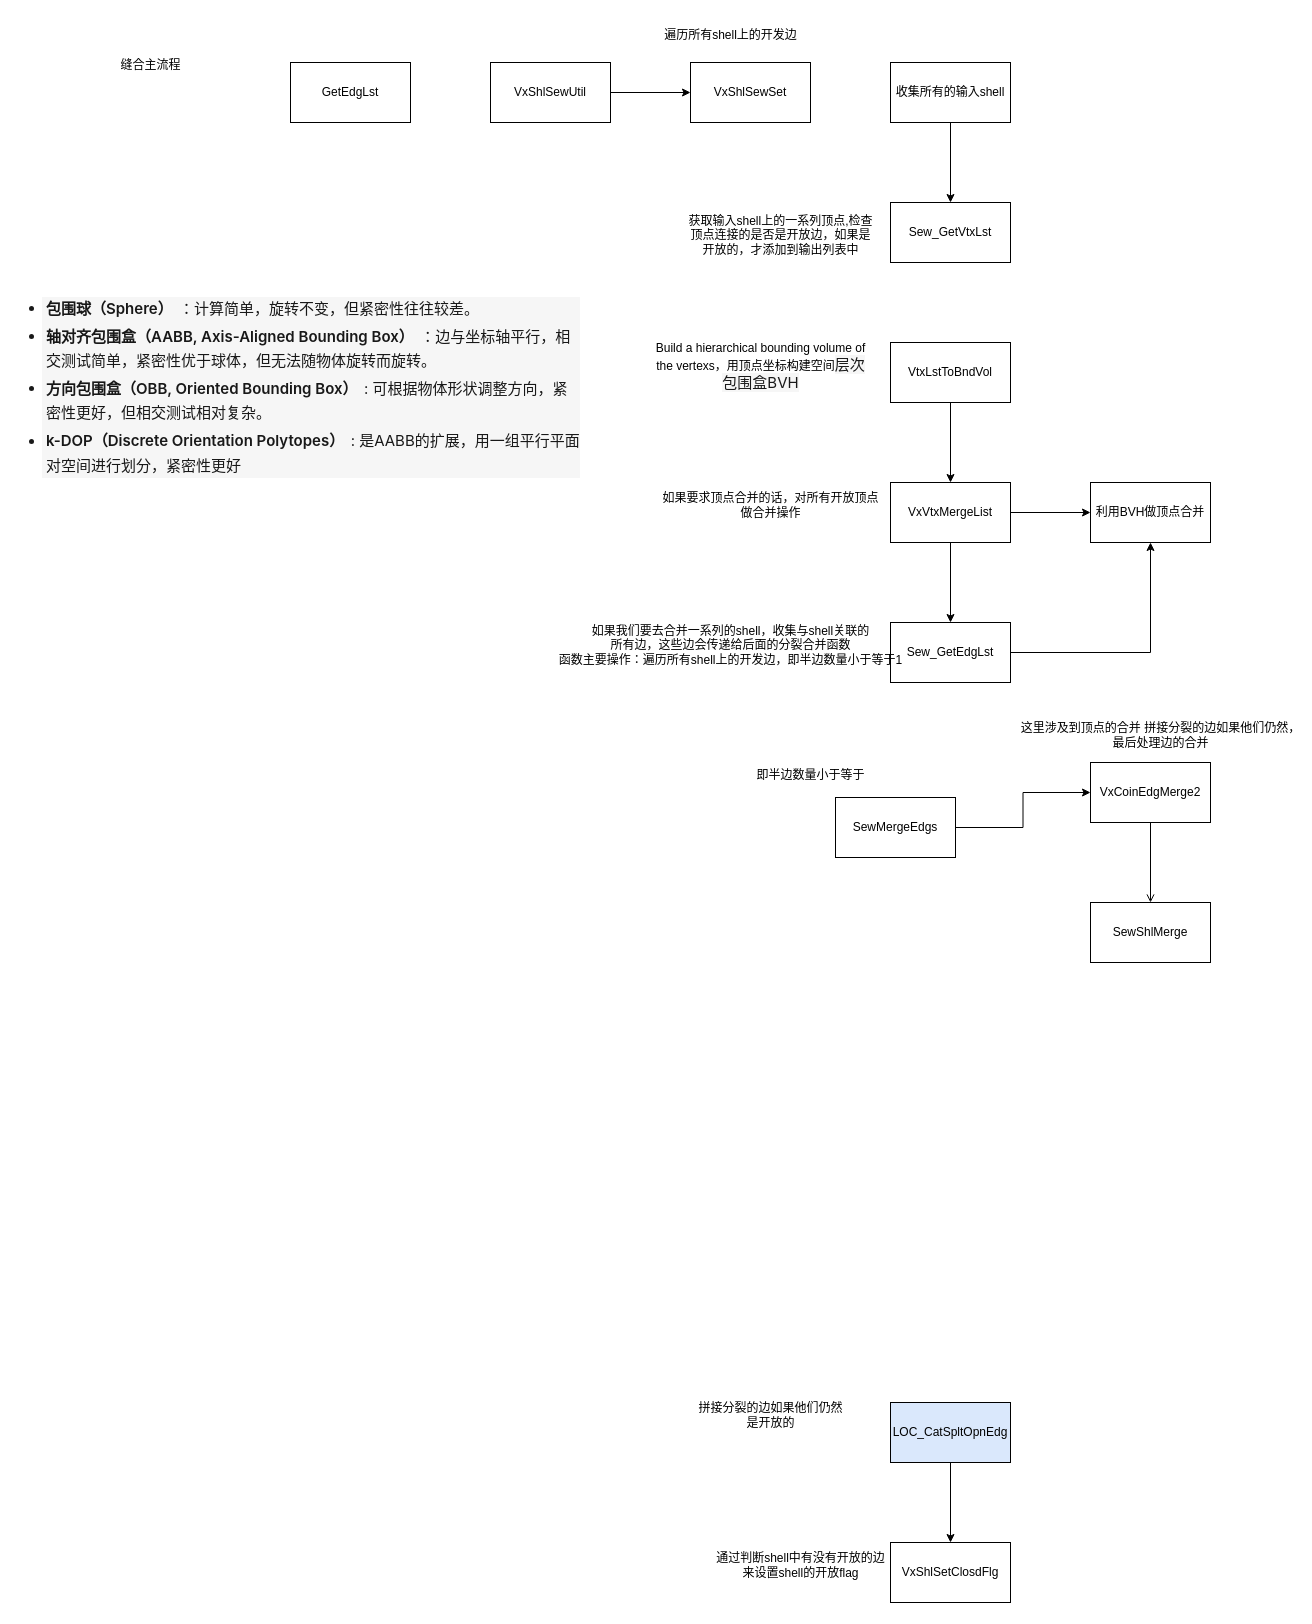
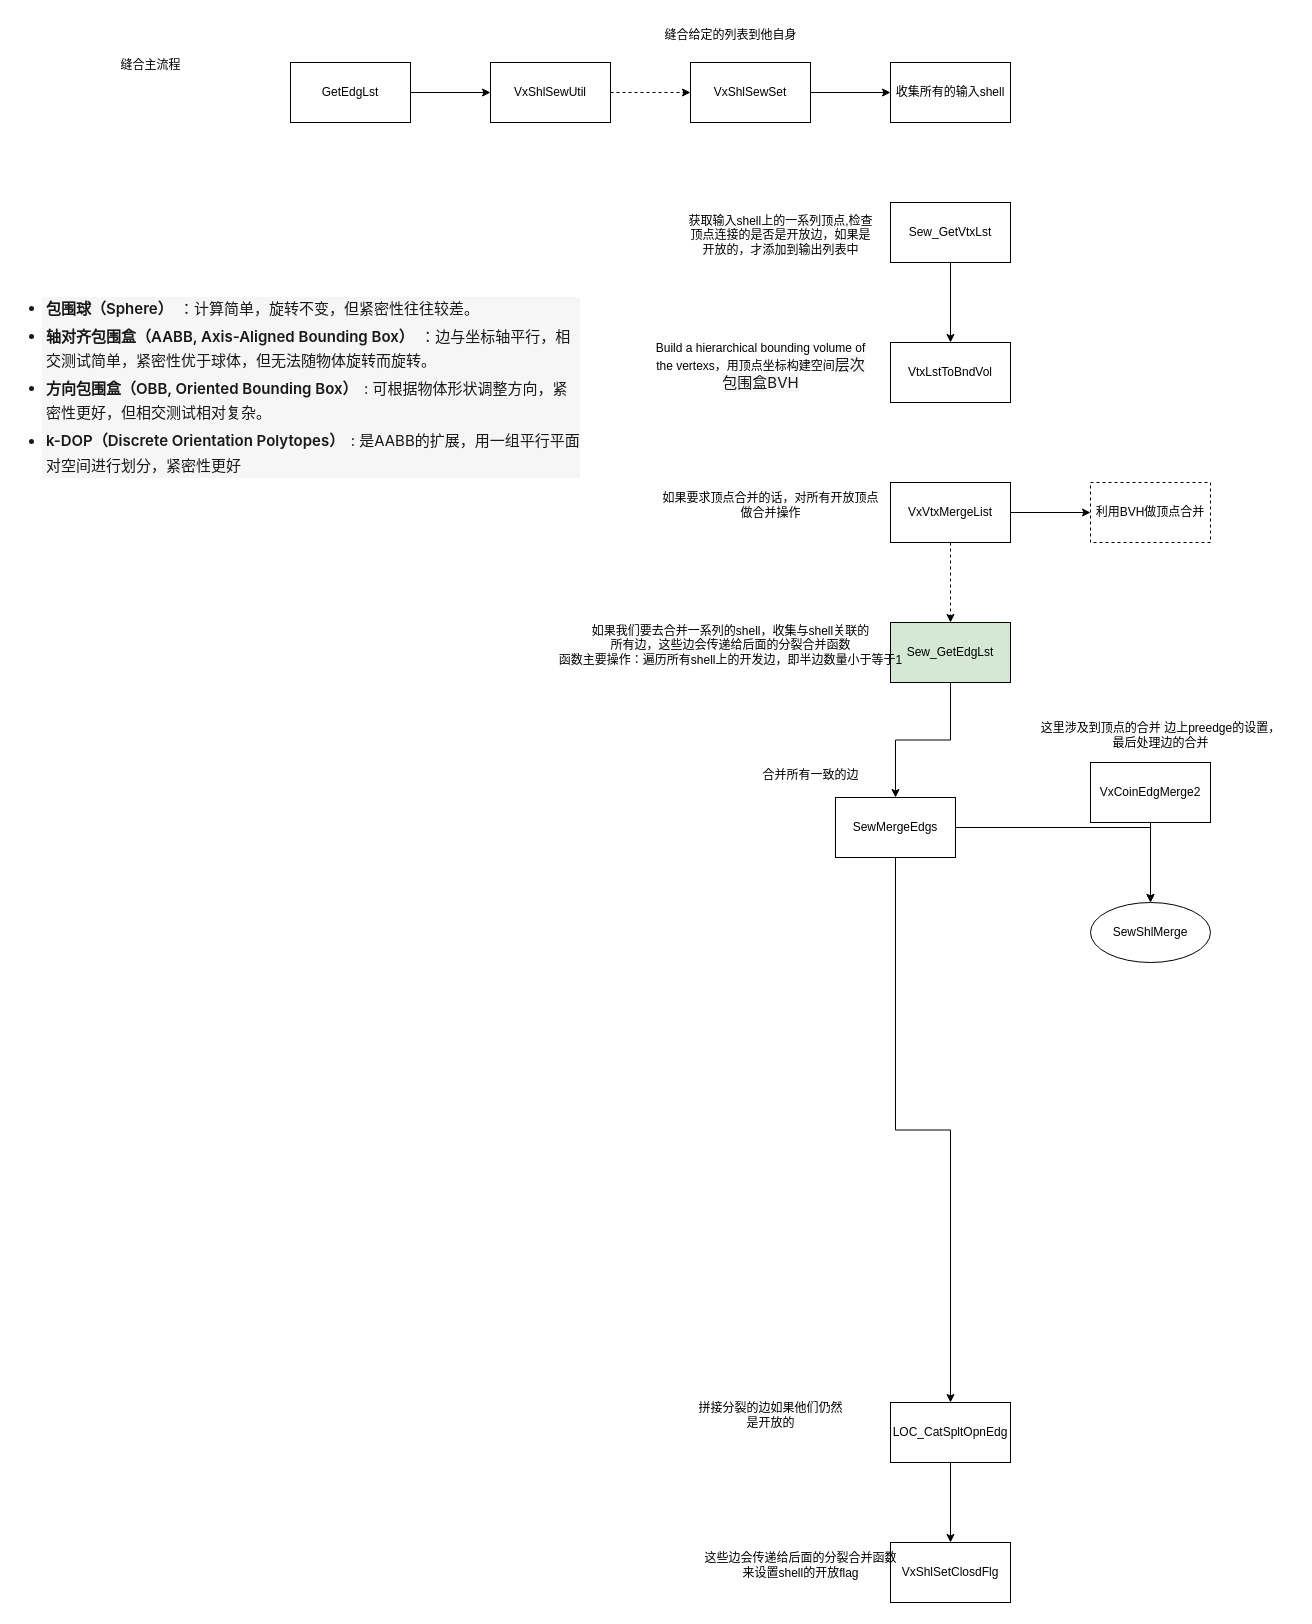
- <mxCell id="9" value="遍历所有shell上的开发边" style="text;html=1;align=center;verticalAlign=middle;resizable=0;points=[];autosize=1;strokeColor=none;fillColor=none;" vertex="1" parent="1"><mxGeometry x="650" y="20" width="160" height="30" as="geometry" /></mxCell>
+ <mxCell id="9" value="缝合给定的列表到他自身" style="text;html=1;align=center;verticalAlign=middle;resizable=0;points=[];autosize=1;strokeColor=none;fillColor=none;" vertex="1" parent="1"><mxGeometry x="650" y="20" width="160" height="30" as="geometry" /></mxCell>
+ <mxCell id="2" value="" style="edgeStyle=orthogonalEdgeStyle;rounded=0;orthogonalLoop=1;jettySize=auto;html=1;" edge="1" parent="1" source="3" target="6"><mxGeometry relative="1" as="geometry" /></mxCell>
- <mxCell id="5" value="" style="edgeStyle=orthogonalEdgeStyle;rounded=0;orthogonalLoop=1;jettySize=auto;html=1;" edge="1" parent="1" source="6" target="8"><mxGeometry relative="1" as="geometry" /></mxCell>
+ <mxCell id="5" value="" style="edgeStyle=orthogonalEdgeStyle;rounded=0;orthogonalLoop=1;jettySize=auto;html=1;dashed=1;" edge="1" parent="1" source="6" target="8"><mxGeometry relative="1" as="geometry" /></mxCell>
+ <mxCell id="7" value="" style="edgeStyle=orthogonalEdgeStyle;rounded=0;orthogonalLoop=1;jettySize=auto;html=1;" edge="1" parent="1" source="8" target="11"><mxGeometry relative="1" as="geometry" /></mxCell>
- <mxCell id="10" value="" style="edgeStyle=orthogonalEdgeStyle;rounded=0;orthogonalLoop=1;jettySize=auto;html=1;" edge="1" parent="1" source="11" target="13"><mxGeometry relative="1" as="geometry" /></mxCell>
+ <mxCell id="12" value="" style="edgeStyle=orthogonalEdgeStyle;rounded=0;orthogonalLoop=1;jettySize=auto;html=1;" edge="1" parent="1" source="13" target="16"><mxGeometry relative="1" as="geometry" /></mxCell>
- <mxCell id="15" value="" style="edgeStyle=orthogonalEdgeStyle;rounded=0;orthogonalLoop=1;jettySize=auto;html=1;" edge="1" parent="1" source="16" target="21"><mxGeometry relative="1" as="geometry" /></mxCell>
- <mxCell id="23" value="利用BVH做顶点合并" style="whiteSpace=wrap;html=1;rounded=0;" vertex="1" parent="1"><mxGeometry x="1090" y="482" width="120" height="60" as="geometry" /></mxCell>
+ <mxCell id="23" value="利用BVH做顶点合并" style="whiteSpace=wrap;html=1;rounded=0;dashed=1;" vertex="1" parent="1"><mxGeometry x="1090" y="482" width="120" height="60" as="geometry" /></mxCell>
- <mxCell id="20" value="" style="edgeStyle=orthogonalEdgeStyle;rounded=0;orthogonalLoop=1;jettySize=auto;html=1;" edge="1" parent="1" source="21" target="25"><mxGeometry relative="1" as="geometry" /></mxCell>
+ <mxCell id="20" value="" style="edgeStyle=orthogonalEdgeStyle;rounded=0;orthogonalLoop=1;jettySize=auto;html=1;dashed=1;" edge="1" parent="1" source="21" target="25"><mxGeometry relative="1" as="geometry" /></mxCell>
- <mxCell id="25" value="Sew_GetEdgLst" style="whiteSpace=wrap;html=1;rounded=0;" vertex="1" parent="1"><mxGeometry x="890" y="622" width="120" height="60" as="geometry" /></mxCell>
+ <mxCell id="25" value="Sew_GetEdgLst" style="whiteSpace=wrap;html=1;rounded=0;fillColor=#d5e8d4;" vertex="1" parent="1"><mxGeometry x="890" y="622" width="120" height="60" as="geometry" /></mxCell>
- <mxCell id="24" value="" style="edgeStyle=orthogonalEdgeStyle;rounded=0;orthogonalLoop=1;jettySize=auto;html=1;" edge="1" parent="1" source="25" target="23"><mxGeometry relative="1" as="geometry" /></mxCell>
+ <mxCell id="24" value="" style="edgeStyle=orthogonalEdgeStyle;rounded=0;orthogonalLoop=1;jettySize=auto;html=1;" edge="1" parent="1" source="25" target="29"><mxGeometry relative="1" as="geometry" /></mxCell>
- <mxCell id="34" value="这里涉及到顶点的合并 拼接分裂的边如果他们仍然，&lt;div&gt;最后处理边的合并&lt;/div&gt;" style="text;html=1;align=center;verticalAlign=middle;resizable=0;points=[];autosize=1;strokeColor=none;fillColor=none;" vertex="1" parent="1"><mxGeometry x="1030" y="715" width="260" height="40" as="geometry" /></mxCell>
+ <mxCell id="34" value="这里涉及到顶点的合并 边上preedge的设置，&lt;div&gt;最后处理边的合并&lt;/div&gt;" style="text;html=1;align=center;verticalAlign=middle;resizable=0;points=[];autosize=1;strokeColor=none;fillColor=none;" vertex="1" parent="1"><mxGeometry x="1030" y="715" width="260" height="40" as="geometry" /></mxCell>
- <mxCell id="30" value="即半边数量小于等于" style="text;html=1;align=center;verticalAlign=middle;resizable=0;points=[];autosize=1;strokeColor=none;fillColor=none;" vertex="1" parent="1"><mxGeometry x="750" y="760" width="120" height="30" as="geometry" /></mxCell>
+ <mxCell id="30" value="合并所有一致的边" style="text;html=1;align=center;verticalAlign=middle;resizable=0;points=[];autosize=1;strokeColor=none;fillColor=none;" vertex="1" parent="1"><mxGeometry x="750" y="760" width="120" height="30" as="geometry" /></mxCell>
- <mxCell id="27" value="" style="edgeStyle=orthogonalEdgeStyle;rounded=0;orthogonalLoop=1;jettySize=auto;html=1;" edge="1" parent="1" source="29" target="32"><mxGeometry relative="1" as="geometry" /></mxCell>
+ <mxCell id="27" value="" style="edgeStyle=orthogonalEdgeStyle;rounded=0;orthogonalLoop=1;jettySize=auto;html=1;" edge="1" parent="1" source="29" target="33"><mxGeometry relative="1" as="geometry" /></mxCell>
- <mxCell id="31" value="" style="edgeStyle=orthogonalEdgeStyle;rounded=0;orthogonalLoop=1;jettySize=auto;html=1;endArrow=open;" edge="1" parent="1" source="32" target="33"><mxGeometry relative="1" as="geometry" /></mxCell>
+ <mxCell id="31" value="" style="edgeStyle=orthogonalEdgeStyle;rounded=0;orthogonalLoop=1;jettySize=auto;html=1;" edge="1" parent="1" source="32" target="33"><mxGeometry relative="1" as="geometry" /></mxCell>
- <mxCell id="33" value="SewShlMerge" style="whiteSpace=wrap;html=1;rounded=0;" vertex="1" parent="1"><mxGeometry x="1090" y="902" width="120" height="60" as="geometry" /></mxCell>
+ <mxCell id="33" value="SewShlMerge" style="ellipse;whiteSpace=wrap;html=1;" vertex="1" parent="1"><mxGeometry x="1090" y="902" width="120" height="60" as="geometry" /></mxCell>
+ <mxCell id="28" value="" style="edgeStyle=orthogonalEdgeStyle;rounded=0;orthogonalLoop=1;jettySize=auto;html=1;" edge="1" parent="1" source="29" target="36"><mxGeometry relative="1" as="geometry" /></mxCell>
- <mxCell id="36" value="LOC_CatSpltOpnEdg" style="whiteSpace=wrap;html=1;rounded=0;fillColor=#dae8fc;" vertex="1" parent="1"><mxGeometry x="890" y="1402" width="120" height="60" as="geometry" /></mxCell>
+ <mxCell id="36" value="LOC_CatSpltOpnEdg" style="whiteSpace=wrap;html=1;rounded=0;" vertex="1" parent="1"><mxGeometry x="890" y="1402" width="120" height="60" as="geometry" /></mxCell>
- <mxCell id="39" value="通过判断shell中有没有开放的边&lt;div&gt;来设置shell的开放flag&lt;/div&gt;" style="text;html=1;align=center;verticalAlign=middle;resizable=0;points=[];autosize=1;strokeColor=none;fillColor=none;" vertex="1" parent="1"><mxGeometry x="705" y="1545" width="190" height="40" as="geometry" /></mxCell>
+ <mxCell id="39" value="这些边会传递给后面的分裂合并函数&lt;div&gt;来设置shell的开放flag&lt;/div&gt;" style="text;html=1;align=center;verticalAlign=middle;resizable=0;points=[];autosize=1;strokeColor=none;fillColor=none;" vertex="1" parent="1"><mxGeometry x="705" y="1545" width="190" height="40" as="geometry" /></mxCell>
